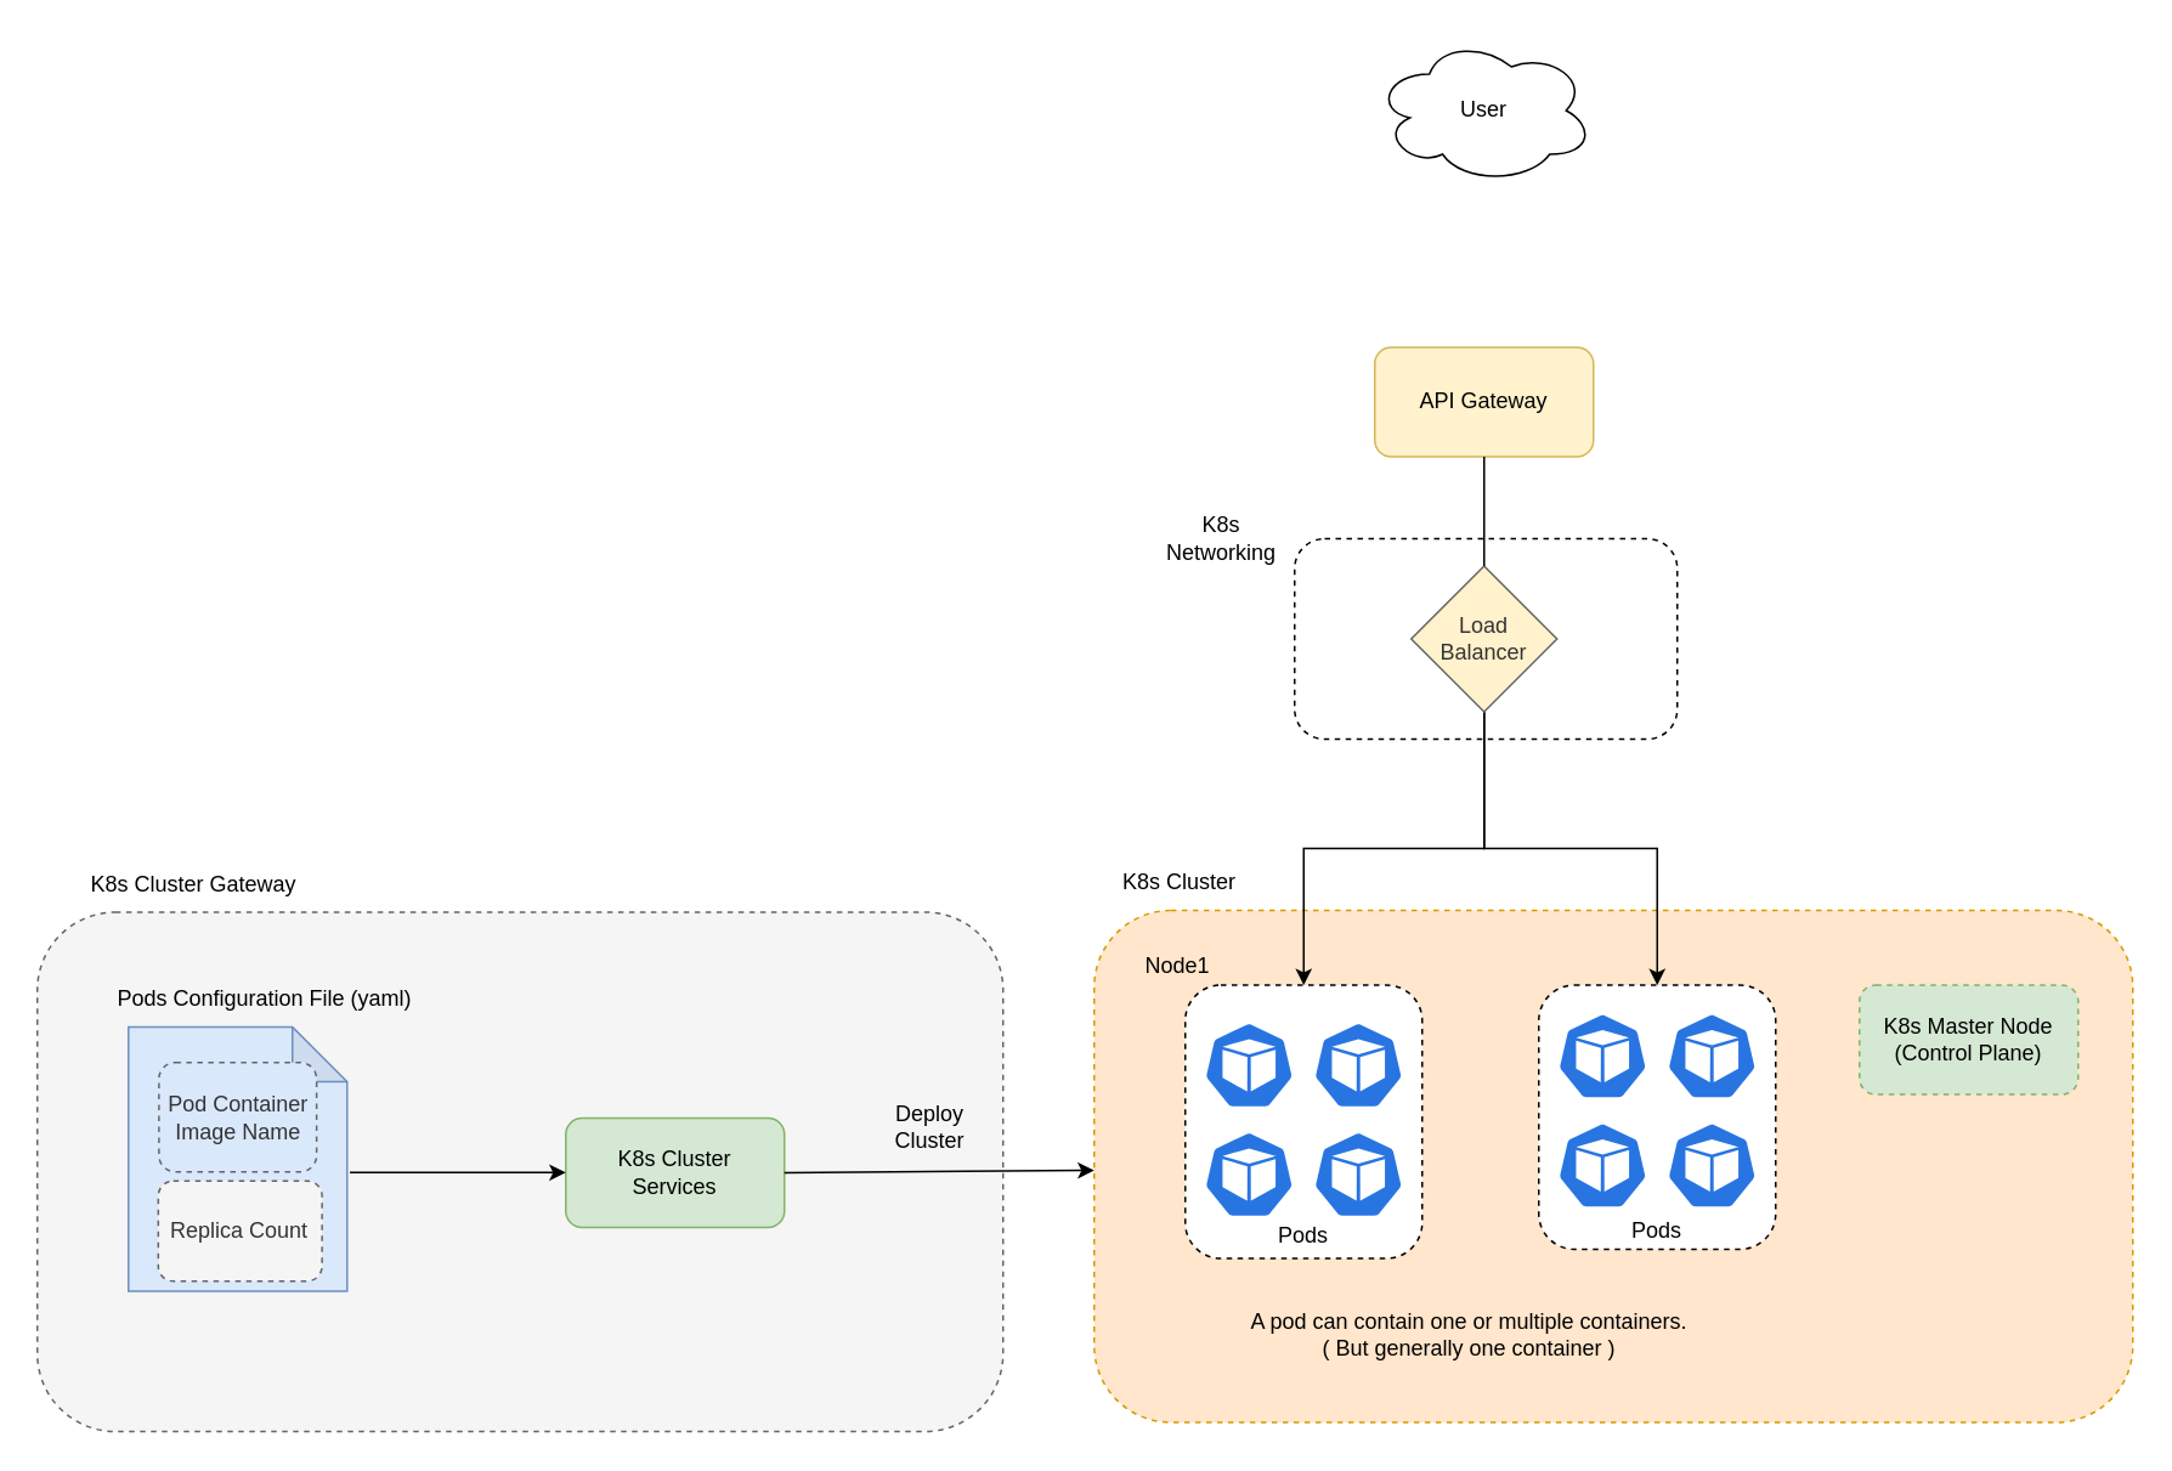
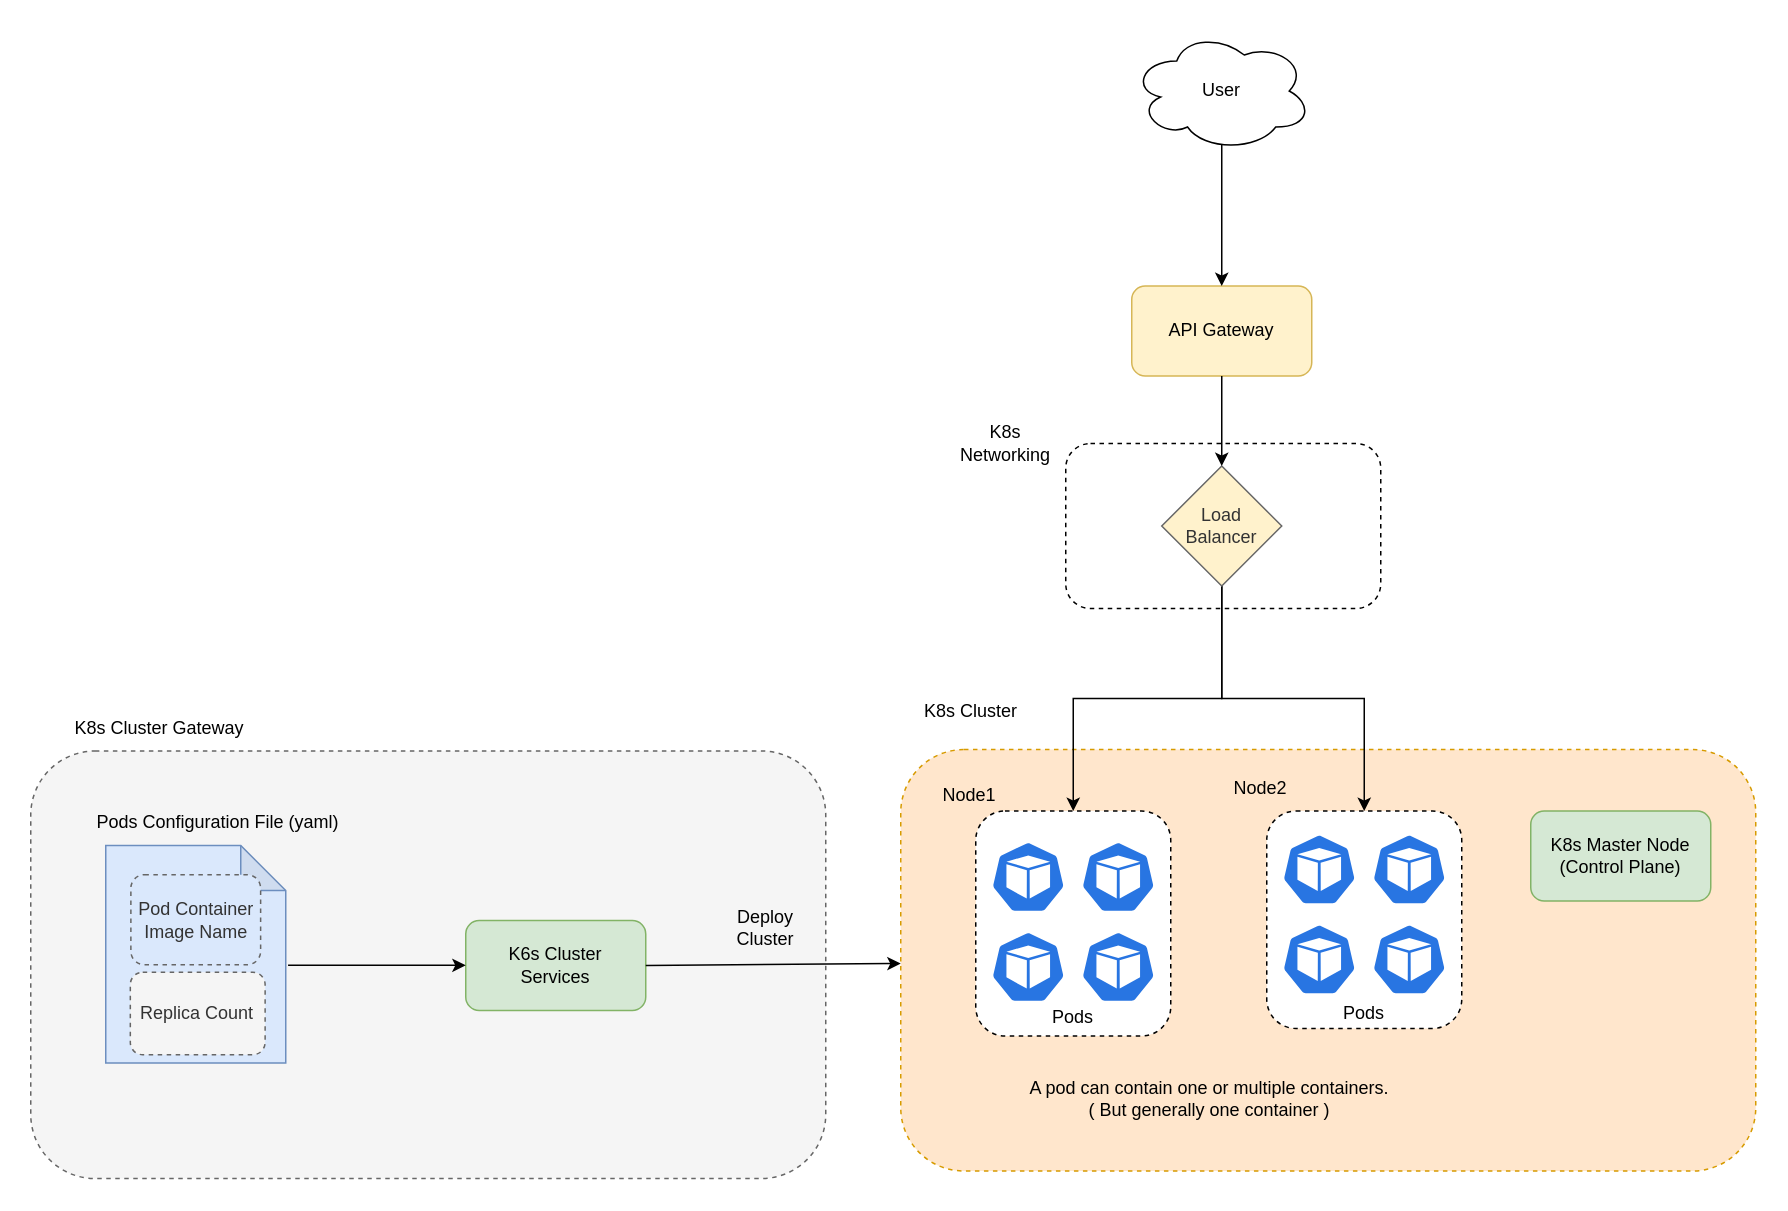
+ <mxCell id="27" value="" style="endArrow=classic;html=1;rounded=0;exitX=0.5;exitY=0.95;exitDx=0;exitDy=0;exitPerimeter=0;entryX=0.5;entryY=0;entryDx=0;entryDy=0;" parent="1" source="26" target="24" edge="1"><mxGeometry width="50" height="50" relative="1" as="geometry"><mxPoint x="880" y="310" as="sourcePoint" /><mxPoint x="930" y="260" as="targetPoint" /></mxGeometry></mxCell>
- <mxCell id="25" value="" style="endArrow=none;html=1;rounded=0;entryX=0.5;entryY=0;entryDx=0;entryDy=0;" parent="1" source="24" target="23" edge="1"><mxGeometry width="50" height="50" relative="1" as="geometry"><mxPoint x="880" y="420" as="sourcePoint" /><mxPoint x="930" y="370" as="targetPoint" /></mxGeometry></mxCell>
+ <mxCell id="25" value="" style="endArrow=classic;html=1;rounded=0;entryX=0.5;entryY=0;entryDx=0;entryDy=0;" parent="1" source="24" target="23" edge="1"><mxGeometry width="50" height="50" relative="1" as="geometry"><mxPoint x="880" y="420" as="sourcePoint" /><mxPoint x="930" y="370" as="targetPoint" /></mxGeometry></mxCell>
- <mxCell id="20" value="K8s Cluster" style="text;html=1;strokeColor=none;fillColor=none;align=center;verticalAlign=middle;whiteSpace=wrap;rounded=0;dashed=1;" parent="1" vertex="1"><mxGeometry x="600" y="469" width="94" height="30" as="geometry" /></mxCell>
+ <mxCell id="20" value="K8s Cluster" style="text;html=1;strokeColor=none;fillColor=none;align=center;verticalAlign=middle;whiteSpace=wrap;rounded=0;dashed=1;" parent="1" vertex="1"><mxGeometry x="600" y="459" width="94" height="30" as="geometry" /></mxCell>
+ <mxCell id="17" value="Node2" style="text;html=1;strokeColor=none;fillColor=none;align=center;verticalAlign=middle;whiteSpace=wrap;rounded=0;" parent="1" vertex="1"><mxGeometry x="810" y="510" width="60" height="30" as="geometry" /></mxCell>
- <mxCell id="34" value="K8s Master Node (Control Plane)" style="rounded=1;whiteSpace=wrap;html=1;dashed=1;fillColor=#d5e8d4;strokeColor=#82b366;" vertex="1" parent="1"><mxGeometry x="1020" y="540" width="120" height="60" as="geometry" /></mxCell>
+ <mxCell id="34" value="K8s Master Node (Control Plane)" style="rounded=1;whiteSpace=wrap;html=1;dashed=0;fillColor=#d5e8d4;strokeColor=#82b366;" vertex="1" parent="1"><mxGeometry x="1020" y="540" width="120" height="60" as="geometry" /></mxCell>
- <mxCell id="29" value="K8s Cluster &lt;br&gt;Services" style="rounded=1;whiteSpace=wrap;html=1;fillColor=#d5e8d4;strokeColor=#82b366;" parent="1" vertex="1"><mxGeometry x="310" y="613" width="120" height="60" as="geometry" /></mxCell>
+ <mxCell id="29" value="K6s Cluster &lt;br&gt;Services" style="rounded=1;whiteSpace=wrap;html=1;fillColor=#d5e8d4;strokeColor=#82b366;" parent="1" vertex="1"><mxGeometry x="310" y="613" width="120" height="60" as="geometry" /></mxCell>
